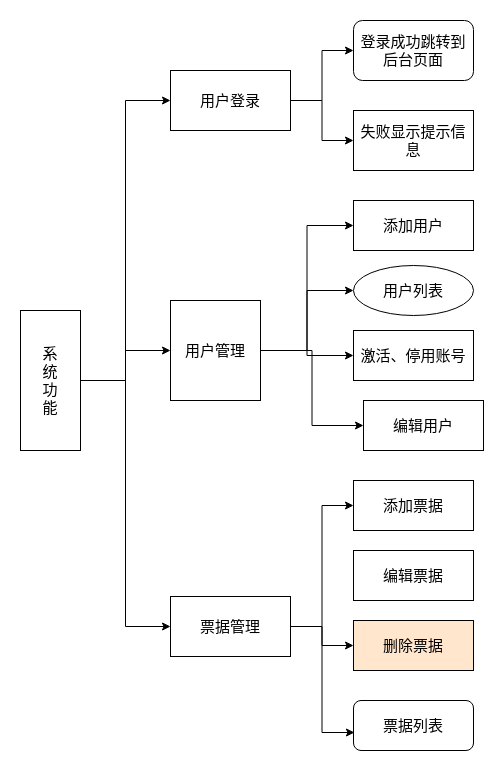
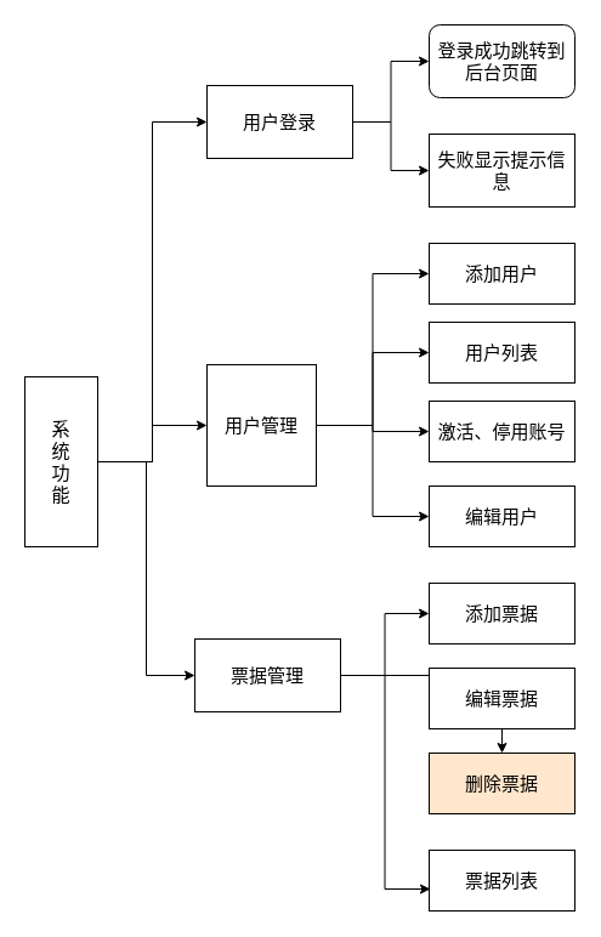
- <mxCell id="21" value="用户列表" style="ellipse;whiteSpace=wrap;html=1;fontSize=15;" vertex="1" parent="1"><mxGeometry x="353" y="265" width="120" height="50" as="geometry" /></mxCell>
+ <mxCell id="21" value="用户列表" style="rounded=0;whiteSpace=wrap;html=1;fontSize=15;" vertex="1" parent="1"><mxGeometry x="353" y="265" width="120" height="50" as="geometry" /></mxCell>
- <mxCell id="23" value="编辑用户" style="rounded=0;whiteSpace=wrap;html=1;fontSize=15;" vertex="1" parent="1"><mxGeometry x="363" y="400" width="120" height="50" as="geometry" /></mxCell>
+ <mxCell id="23" value="编辑用户" style="rounded=0;whiteSpace=wrap;html=1;fontSize=15;" vertex="1" parent="1"><mxGeometry x="353" y="400" width="120" height="50" as="geometry" /></mxCell>
- <mxCell id="17" value="票据管理" style="rounded=0;whiteSpace=wrap;html=1;fontSize=15;" vertex="1" parent="1"><mxGeometry x="170" y="596" width="120" height="60" as="geometry" /></mxCell>
+ <mxCell id="17" value="票据管理" style="rounded=0;whiteSpace=wrap;html=1;fontSize=15;" vertex="1" parent="1"><mxGeometry x="160" y="526" width="120" height="60" as="geometry" /></mxCell>
- <mxCell id="27" value="票据列表" style="whiteSpace=wrap;html=1;fontSize=15;rounded=1;" vertex="1" parent="1"><mxGeometry x="353" y="700" width="120" height="50" as="geometry" /></mxCell>
+ <mxCell id="27" value="票据列表" style="rounded=0;whiteSpace=wrap;html=1;fontSize=15;" vertex="1" parent="1"><mxGeometry x="353" y="700" width="120" height="50" as="geometry" /></mxCell>
